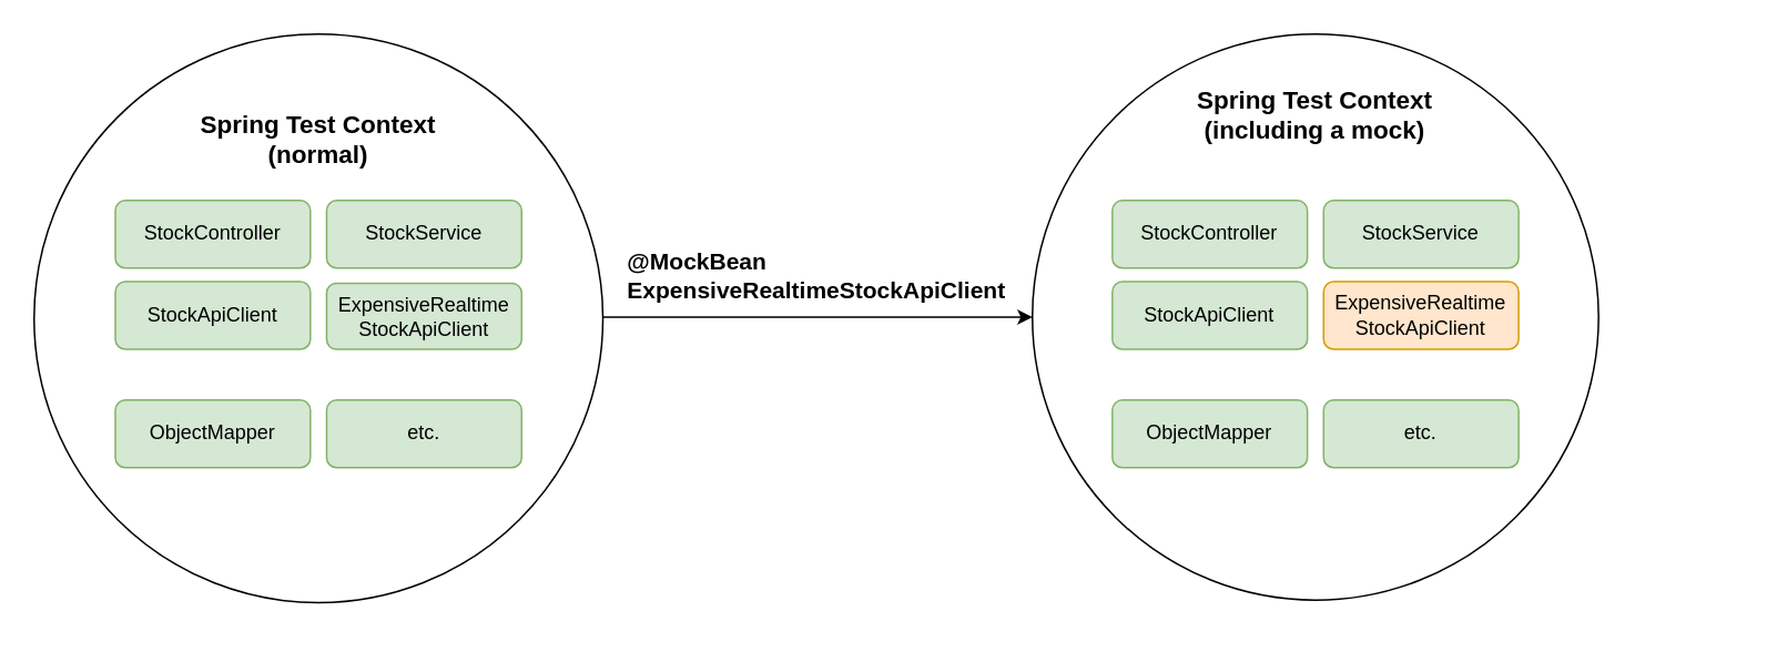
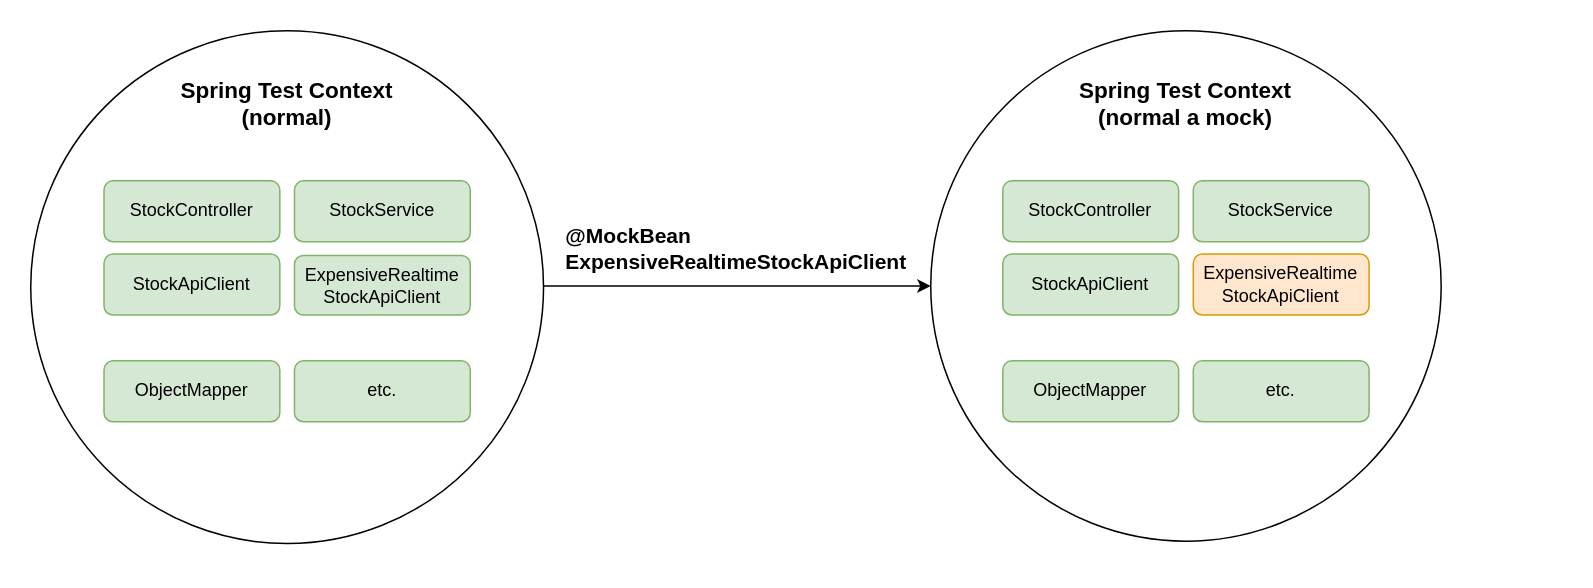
- <mxCell id="17" value="&lt;b&gt;&lt;font style=&quot;font-size: 15px&quot;&gt;Spring Test Context (including a mock)&lt;/font&gt;&lt;/b&gt;" style="text;html=1;strokeColor=none;fillColor=none;align=center;verticalAlign=middle;whiteSpace=wrap;rounded=0;" vertex="1" parent="11"><mxGeometry x="87.117" y="40.002" width="166.047" height="16.279" as="geometry" /></mxCell>
+ <mxCell id="17" value="&lt;b&gt;&lt;font style=&quot;font-size: 15px&quot;&gt;Spring Test Context (normal a mock)&lt;/font&gt;&lt;/b&gt;" style="text;html=1;strokeColor=none;fillColor=none;align=center;verticalAlign=middle;whiteSpace=wrap;rounded=0;" vertex="1" parent="11"><mxGeometry x="87.117" y="40.002" width="166.047" height="16.279" as="geometry" /></mxCell>
- <mxCell id="8" value="&lt;b&gt;&lt;font style=&quot;font-size: 15px&quot;&gt;Spring Test Context (normal)&lt;/font&gt;&lt;/b&gt;" style="text;html=1;strokeColor=none;fillColor=none;align=center;verticalAlign=middle;whiteSpace=wrap;rounded=0;" vertex="1" parent="2"><mxGeometry x="87.907" y="55.002" width="166.047" height="16.279" as="geometry" /></mxCell>
+ <mxCell id="8" value="&lt;b&gt;&lt;font style=&quot;font-size: 15px&quot;&gt;Spring Test Context (normal)&lt;/font&gt;&lt;/b&gt;" style="text;html=1;strokeColor=none;fillColor=none;align=center;verticalAlign=middle;whiteSpace=wrap;rounded=0;" vertex="1" parent="2"><mxGeometry x="87.907" y="40.002" width="166.047" height="16.279" as="geometry" /></mxCell>
